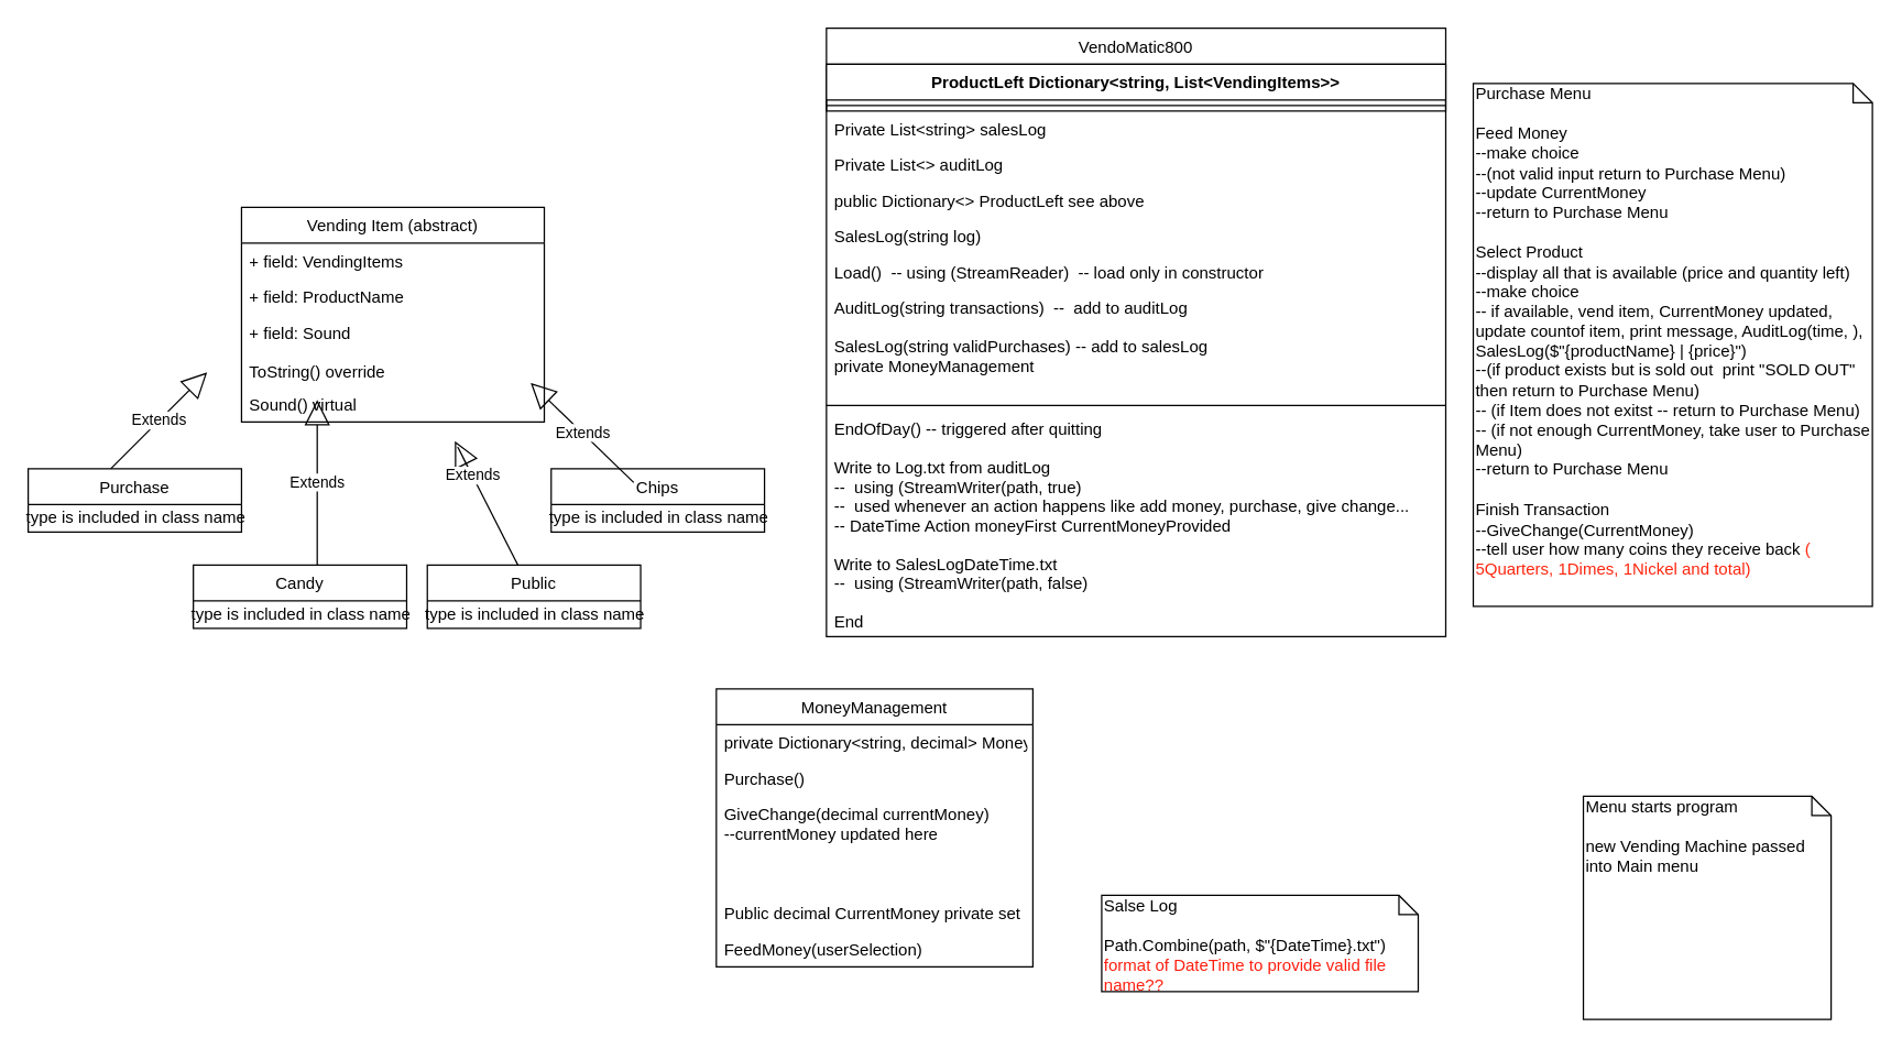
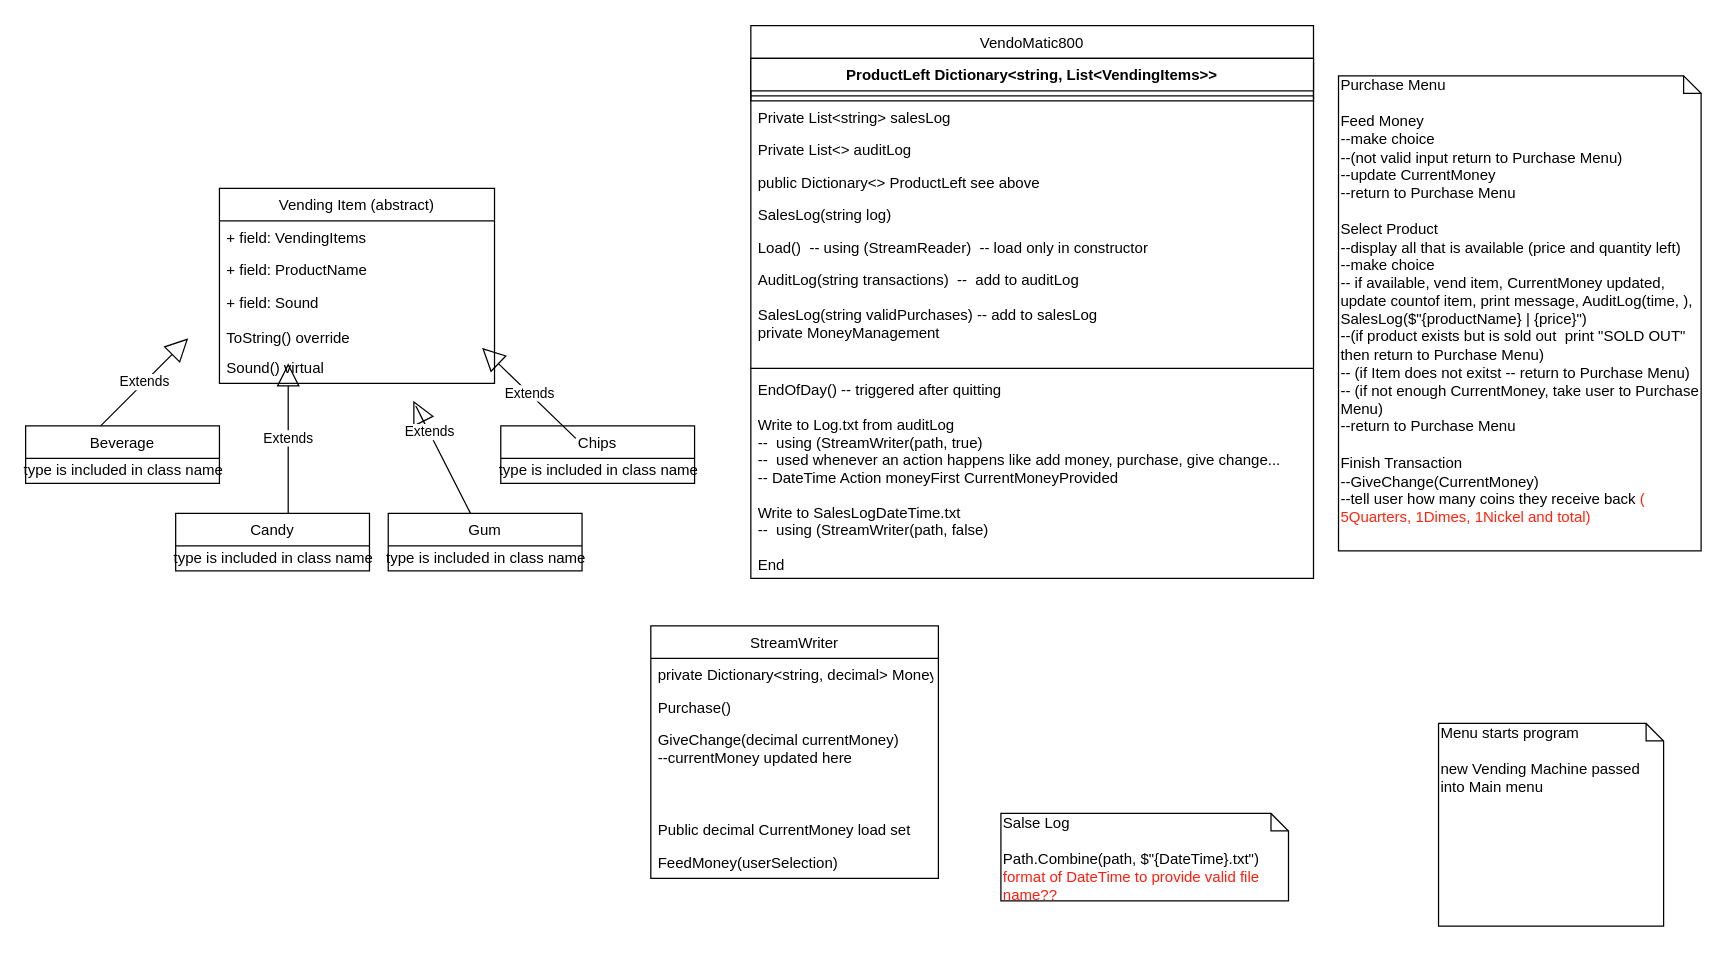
- <mxCell id="2" value="Purchase" style="swimlane;fontStyle=0;childLayout=stackLayout;horizontal=1;startSize=26;fillColor=none;horizontalStack=0;resizeParent=1;resizeParentMax=0;resizeLast=0;collapsible=1;marginBottom=0;" vertex="1" parent="1"><mxGeometry x="20" y="340" width="155" height="46" as="geometry" /></mxCell>
+ <mxCell id="2" value="Beverage" style="swimlane;fontStyle=0;childLayout=stackLayout;horizontal=1;startSize=26;fillColor=none;horizontalStack=0;resizeParent=1;resizeParentMax=0;resizeLast=0;collapsible=1;marginBottom=0;" vertex="1" parent="1"><mxGeometry x="20" y="340" width="155" height="46" as="geometry" /></mxCell>
- <mxCell id="10" value="Public" style="swimlane;fontStyle=0;childLayout=stackLayout;horizontal=1;startSize=26;fillColor=none;horizontalStack=0;resizeParent=1;resizeParentMax=0;resizeLast=0;collapsible=1;marginBottom=0;" vertex="1" parent="1"><mxGeometry x="310" y="410" width="155" height="46" as="geometry" /></mxCell>
+ <mxCell id="10" value="Gum" style="swimlane;fontStyle=0;childLayout=stackLayout;horizontal=1;startSize=26;fillColor=none;horizontalStack=0;resizeParent=1;resizeParentMax=0;resizeLast=0;collapsible=1;marginBottom=0;" vertex="1" parent="1"><mxGeometry x="310" y="410" width="155" height="46" as="geometry" /></mxCell>
- <mxCell id="19" value="MoneyManagement" style="swimlane;fontStyle=0;childLayout=stackLayout;horizontal=1;startSize=26;fillColor=none;horizontalStack=0;resizeParent=1;resizeParentMax=0;resizeLast=0;collapsible=1;marginBottom=0;" vertex="1" parent="1"><mxGeometry x="520" y="500" width="230" height="202" as="geometry" /></mxCell>
+ <mxCell id="19" value="StreamWriter" style="swimlane;fontStyle=0;childLayout=stackLayout;horizontal=1;startSize=26;fillColor=none;horizontalStack=0;resizeParent=1;resizeParentMax=0;resizeLast=0;collapsible=1;marginBottom=0;" vertex="1" parent="1"><mxGeometry x="520" y="500" width="230" height="202" as="geometry" /></mxCell>
- <mxCell id="23" value="Public decimal CurrentMoney private set&#10;" style="text;strokeColor=none;fillColor=none;align=left;verticalAlign=top;spacingLeft=4;spacingRight=4;overflow=hidden;rotatable=0;points=[[0,0.5],[1,0.5]];portConstraint=eastwest;" vertex="1" parent="19"><mxGeometry y="150" width="230" height="26" as="geometry" /></mxCell>
+ <mxCell id="23" value="Public decimal CurrentMoney load set&#10;" style="text;strokeColor=none;fillColor=none;align=left;verticalAlign=top;spacingLeft=4;spacingRight=4;overflow=hidden;rotatable=0;points=[[0,0.5],[1,0.5]];portConstraint=eastwest;" vertex="1" parent="19"><mxGeometry y="150" width="230" height="26" as="geometry" /></mxCell>
